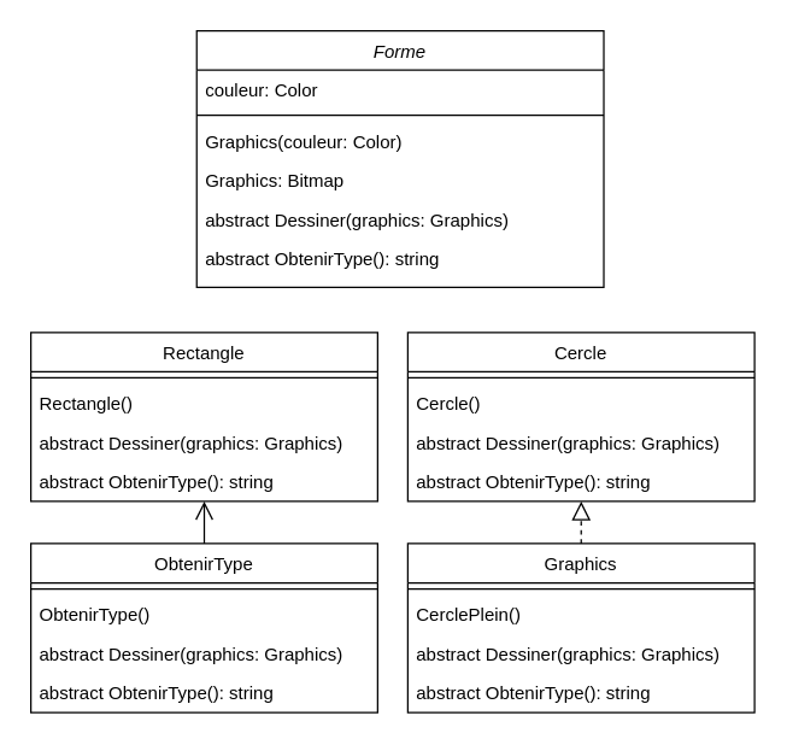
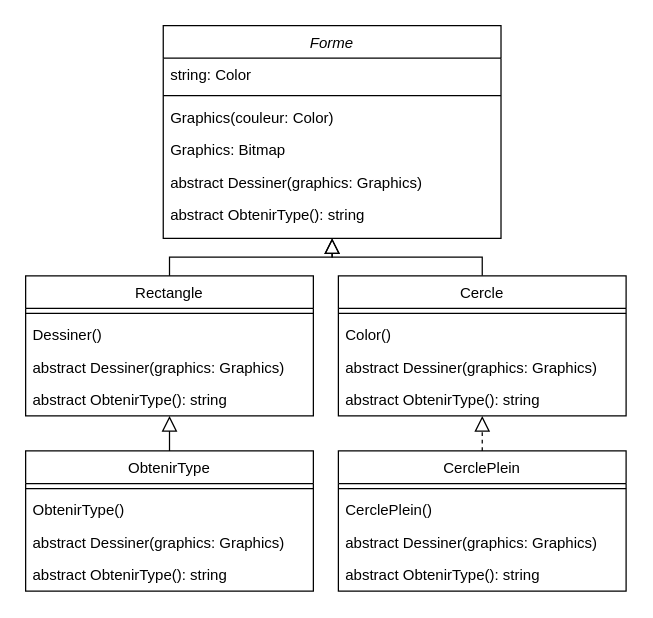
- <mxCell id="3" value="couleur: Color" style="text;align=left;verticalAlign=top;spacingLeft=4;spacingRight=4;overflow=hidden;rotatable=0;points=[[0,0.5],[1,0.5]];portConstraint=eastwest;" parent="2" vertex="1"><mxGeometry y="26" width="270" height="26" as="geometry" /></mxCell>
+ <mxCell id="3" value="string: Color" style="text;align=left;verticalAlign=top;spacingLeft=4;spacingRight=4;overflow=hidden;rotatable=0;points=[[0,0.5],[1,0.5]];portConstraint=eastwest;" parent="2" vertex="1"><mxGeometry y="26" width="270" height="26" as="geometry" /></mxCell>
+ <mxCell id="14" value="" style="endArrow=block;endSize=10;endFill=0;shadow=0;strokeWidth=1;rounded=0;edgeStyle=elbowEdgeStyle;elbow=vertical;" parent="1" source="9" target="2" edge="1"><mxGeometry width="160" relative="1" as="geometry"><mxPoint x="220" y="103" as="sourcePoint" /><mxPoint x="220" y="103" as="targetPoint" /></mxGeometry></mxCell>
+ <mxCell id="15" value="" style="endArrow=block;endSize=10;endFill=0;shadow=0;strokeWidth=1;rounded=0;edgeStyle=elbowEdgeStyle;elbow=vertical;exitX=0.5;exitY=0;exitDx=0;exitDy=0;" parent="1" source="16" target="2" edge="1"><mxGeometry width="160" relative="1" as="geometry"><mxPoint x="430" y="230" as="sourcePoint" /><mxPoint x="330" y="171" as="targetPoint" /></mxGeometry></mxCell>
- <mxCell id="11" value="Rectangle()" style="text;align=left;verticalAlign=top;spacingLeft=4;spacingRight=4;overflow=hidden;rotatable=0;points=[[0,0.5],[1,0.5]];portConstraint=eastwest;" parent="9" vertex="1"><mxGeometry y="34" width="230" height="26" as="geometry" /></mxCell>
+ <mxCell id="11" value="Dessiner()" style="text;align=left;verticalAlign=top;spacingLeft=4;spacingRight=4;overflow=hidden;rotatable=0;points=[[0,0.5],[1,0.5]];portConstraint=eastwest;" parent="9" vertex="1"><mxGeometry y="34" width="230" height="26" as="geometry" /></mxCell>
- <mxCell id="18" value="Cercle()" style="text;align=left;verticalAlign=top;spacingLeft=4;spacingRight=4;overflow=hidden;rotatable=0;points=[[0,0.5],[1,0.5]];portConstraint=eastwest;" parent="16" vertex="1"><mxGeometry y="34" width="230" height="26" as="geometry" /></mxCell>
+ <mxCell id="18" value="Color()" style="text;align=left;verticalAlign=top;spacingLeft=4;spacingRight=4;overflow=hidden;rotatable=0;points=[[0,0.5],[1,0.5]];portConstraint=eastwest;" parent="16" vertex="1"><mxGeometry y="34" width="230" height="26" as="geometry" /></mxCell>
- <mxCell id="31" value="" style="endArrow=open;endSize=10;endFill=0;shadow=0;strokeWidth=1;rounded=0;edgeStyle=elbowEdgeStyle;elbow=vertical;entryX=0.5;entryY=1;entryDx=0;entryDy=0;exitX=0.5;exitY=0;exitDx=0;exitDy=0;" parent="1" source="21" target="9" edge="1"><mxGeometry width="160" relative="1" as="geometry"><mxPoint x="145" y="230" as="sourcePoint" /><mxPoint x="275" y="170" as="targetPoint" /></mxGeometry></mxCell>
+ <mxCell id="31" value="" style="endArrow=block;endSize=10;endFill=0;shadow=0;strokeWidth=1;rounded=0;edgeStyle=elbowEdgeStyle;elbow=vertical;entryX=0.5;entryY=1;entryDx=0;entryDy=0;exitX=0.5;exitY=0;exitDx=0;exitDy=0;" parent="1" source="21" target="9" edge="1"><mxGeometry width="160" relative="1" as="geometry"><mxPoint x="145" y="230" as="sourcePoint" /><mxPoint x="275" y="170" as="targetPoint" /></mxGeometry></mxCell>
- <mxCell id="26" value="Graphics" style="swimlane;fontStyle=0;align=center;verticalAlign=top;childLayout=stackLayout;horizontal=1;startSize=26;horizontalStack=0;resizeParent=1;resizeLast=0;collapsible=1;marginBottom=0;rounded=0;shadow=0;strokeWidth=1;" parent="1" vertex="1"><mxGeometry x="270" y="360" width="230" height="112" as="geometry"><mxRectangle x="130" y="380" width="160" height="26" as="alternateBounds" /></mxGeometry></mxCell>
+ <mxCell id="26" value="CerclePlein" style="swimlane;fontStyle=0;align=center;verticalAlign=top;childLayout=stackLayout;horizontal=1;startSize=26;horizontalStack=0;resizeParent=1;resizeLast=0;collapsible=1;marginBottom=0;rounded=0;shadow=0;strokeWidth=1;" parent="1" vertex="1"><mxGeometry x="270" y="360" width="230" height="112" as="geometry"><mxRectangle x="130" y="380" width="160" height="26" as="alternateBounds" /></mxGeometry></mxCell>
